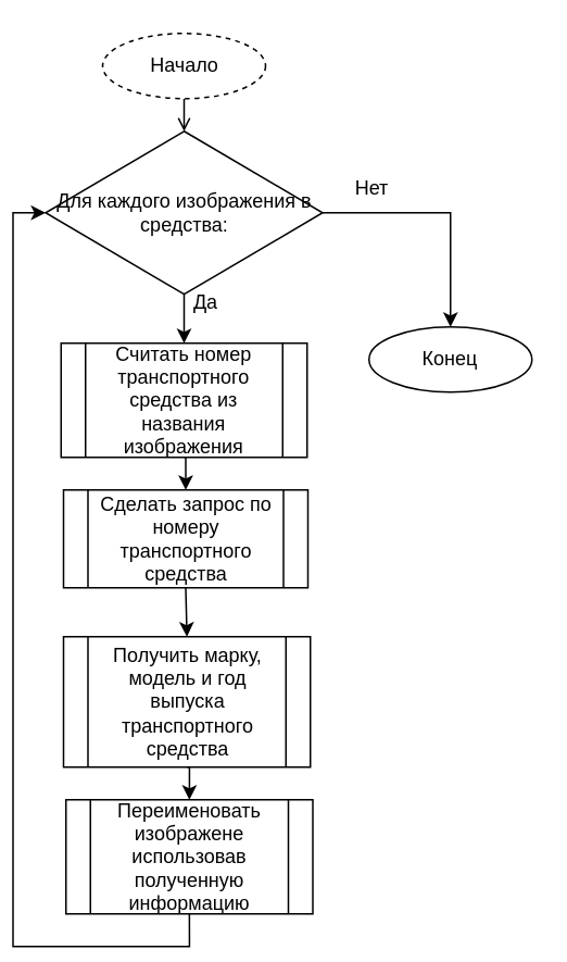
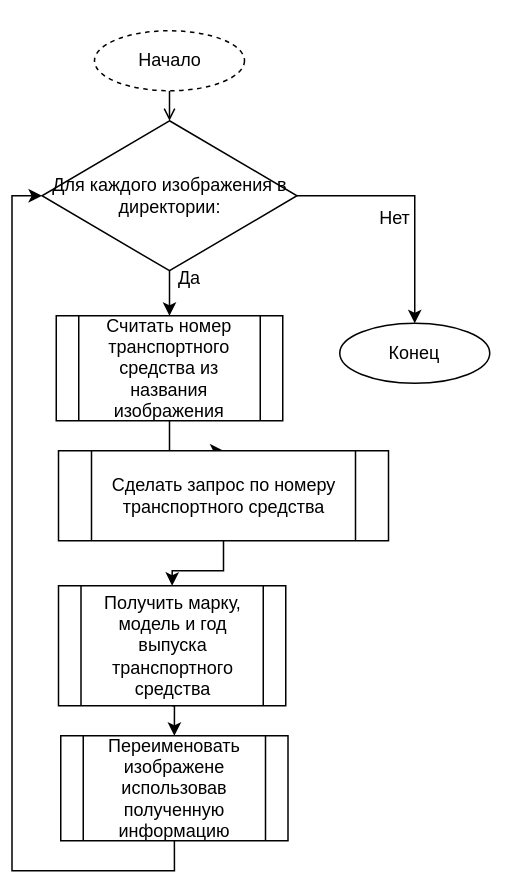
- <mxCell id="17" value="Нет" style="text;html=1;strokeColor=none;fillColor=none;align=center;verticalAlign=middle;whiteSpace=wrap;rounded=0;" parent="1" vertex="1"><mxGeometry x="190.5" y="100" width="60" height="30" as="geometry" /></mxCell>
+ <mxCell id="17" value="Нет" style="text;html=1;strokeColor=none;fillColor=none;align=center;verticalAlign=middle;whiteSpace=wrap;rounded=0;" parent="1" vertex="1"><mxGeometry x="225.5" y="130" width="60" height="30" as="geometry" /></mxCell>
- <mxCell id="15" value="Для каждого изображения в средства:" style="rhombus;whiteSpace=wrap;html=1;" parent="1" vertex="1"><mxGeometry x="20.5" y="80" width="170" height="100" as="geometry" /></mxCell>
+ <mxCell id="15" value="Для каждого изображения в директории:" style="rhombus;whiteSpace=wrap;html=1;" parent="1" vertex="1"><mxGeometry x="20.5" y="80" width="170" height="100" as="geometry" /></mxCell>
- <mxCell id="4" value="Конец" style="ellipse;whiteSpace=wrap;html=1;" parent="1" vertex="1"><mxGeometry x="219" y="200" width="100" height="40" as="geometry" /></mxCell>
+ <mxCell id="4" value="Конец" style="ellipse;whiteSpace=wrap;html=1;" parent="1" vertex="1"><mxGeometry x="219" y="215" width="100" height="40" as="geometry" /></mxCell>
- <mxCell id="8" value="Сделать запрос по номеру транспортного средства" style="shape=process;whiteSpace=wrap;html=1;backgroundOutline=1;" parent="1" vertex="1"><mxGeometry x="31.5" y="300" width="150" height="60" as="geometry" /></mxCell>
+ <mxCell id="8" value="Сделать запрос по номеру транспортного средства" style="shape=process;whiteSpace=wrap;html=1;backgroundOutline=1;" parent="1" vertex="1"><mxGeometry x="31.5" y="300" width="220" height="60" as="geometry" /></mxCell>
